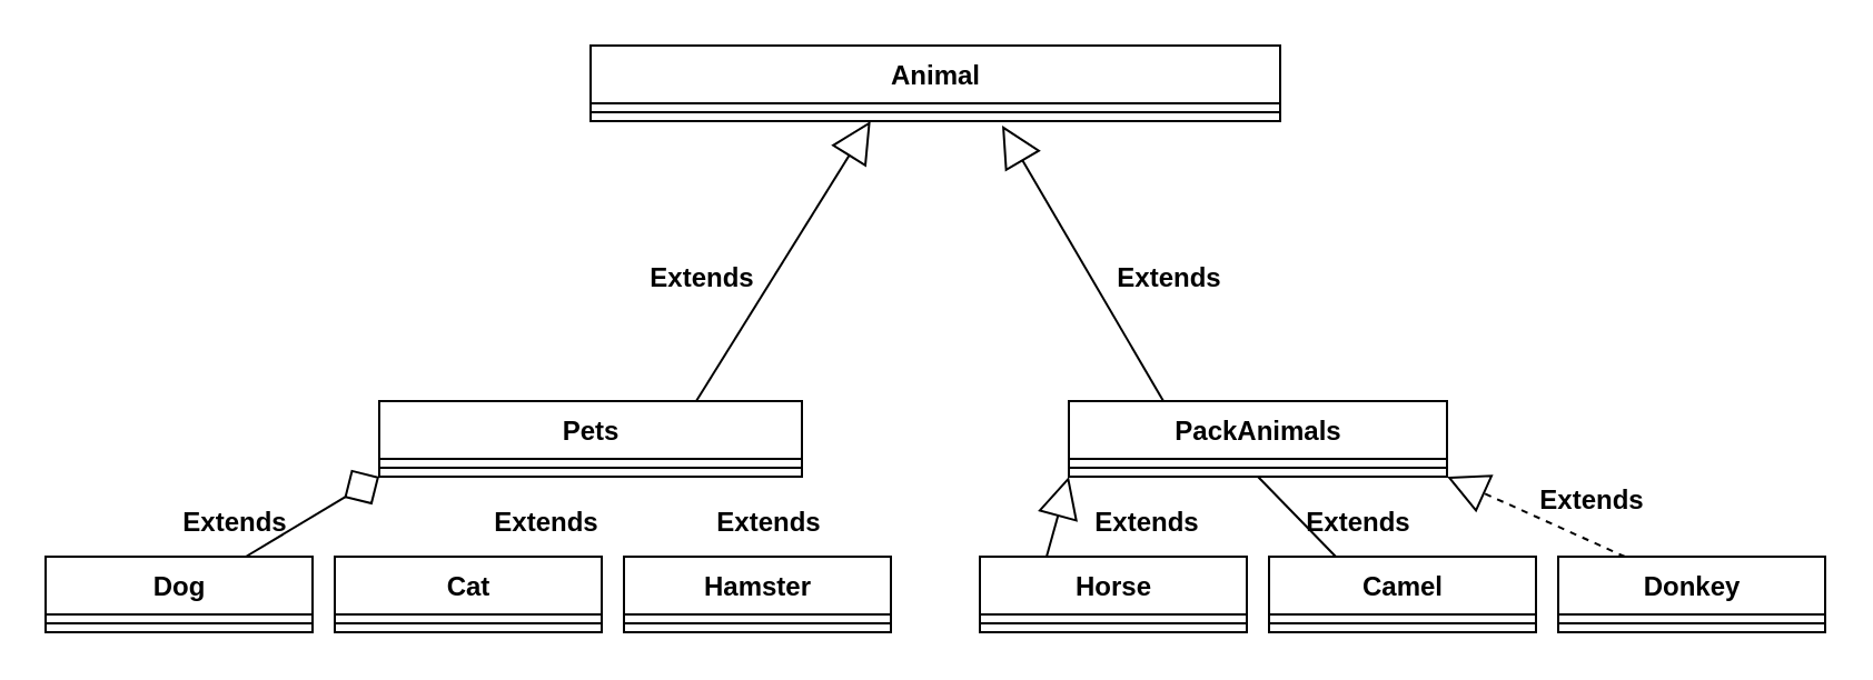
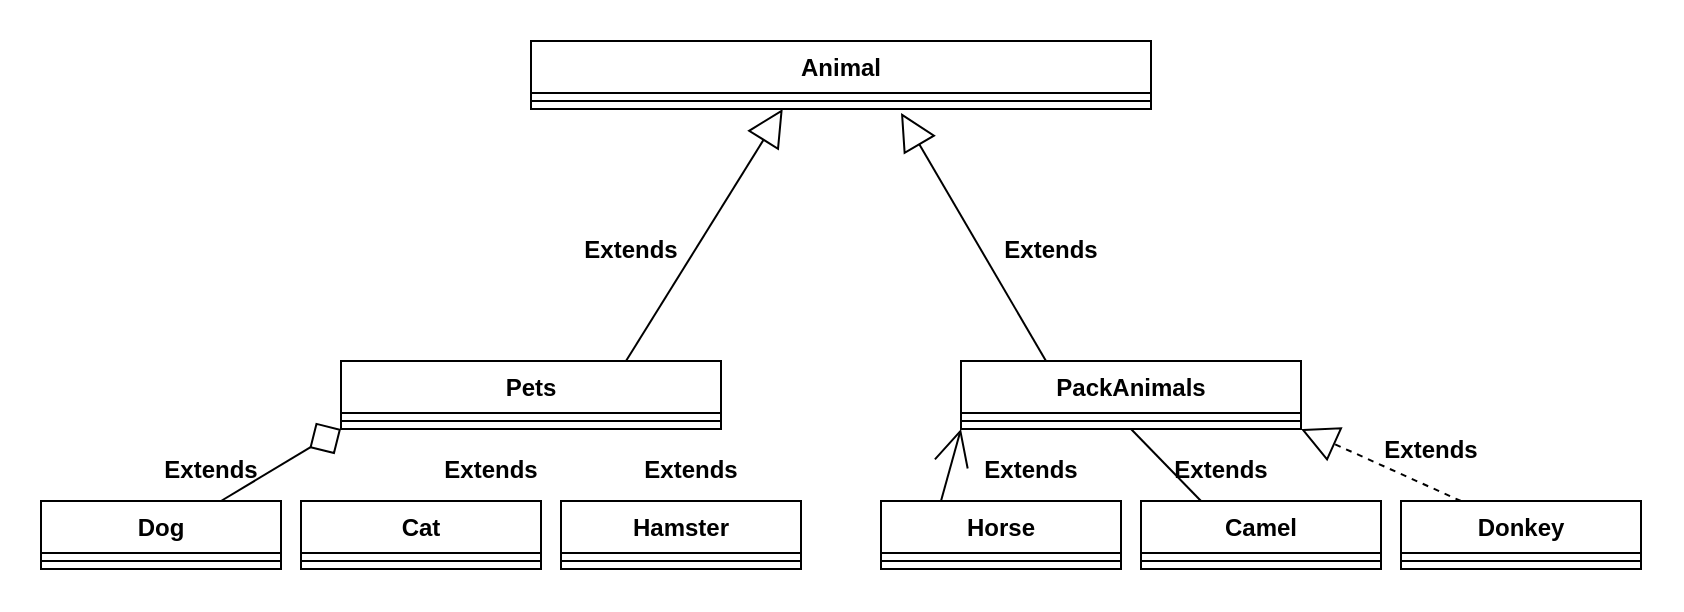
- <mxCell id="19" value="" style="endArrow=block;endSize=16;endFill=0;html=1;rounded=0;exitX=0.25;exitY=0;exitDx=0;exitDy=0;entryX=0;entryY=1;entryDx=0;entryDy=0;" parent="1" source="17" target="7" edge="1"><mxGeometry width="160" relative="1" as="geometry"><mxPoint x="460" y="250" as="sourcePoint" /><mxPoint x="472.5" y="214" as="targetPoint" /></mxGeometry></mxCell>
+ <mxCell id="19" value="" style="endArrow=open;endSize=16;endFill=0;html=1;rounded=0;exitX=0.25;exitY=0;exitDx=0;exitDy=0;entryX=0;entryY=1;entryDx=0;entryDy=0;" parent="1" source="17" target="7" edge="1"><mxGeometry width="160" relative="1" as="geometry"><mxPoint x="460" y="250" as="sourcePoint" /><mxPoint x="472.5" y="214" as="targetPoint" /></mxGeometry></mxCell>
